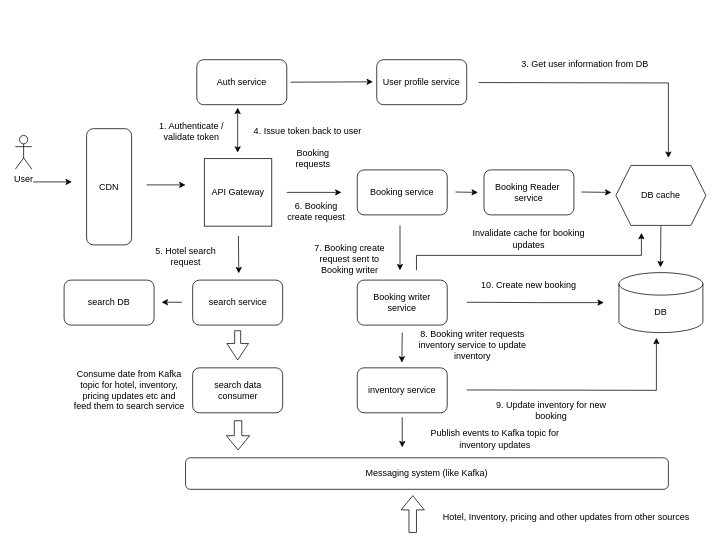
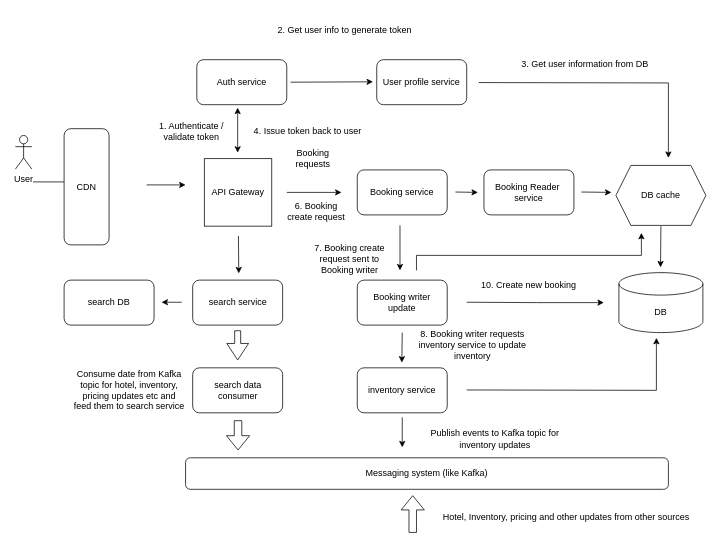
+ <mxCell id="37" value="2. Get user info to generate token" style="text;html=1;align=center;verticalAlign=middle;whiteSpace=wrap;rounded=0;" vertex="1" parent="1"><mxGeometry x="350" y="20" width="218.5" height="40" as="geometry" /></mxCell>
- <mxCell id="51" value="CDN" style="rounded=1;whiteSpace=wrap;html=1;" vertex="1" parent="1"><mxGeometry x="115" y="171" width="60" height="155" as="geometry" /></mxCell>
+ <mxCell id="51" value="CDN" style="rounded=1;whiteSpace=wrap;html=1;" vertex="1" parent="1"><mxGeometry x="85" y="171" width="60" height="155" as="geometry" /></mxCell>
- <mxCell id="45" value="Invalidate cache for booking updates" style="text;html=1;align=center;verticalAlign=middle;whiteSpace=wrap;rounded=0;" vertex="1" parent="1"><mxGeometry x="615" y="301" width="180" height="33" as="geometry" /></mxCell>
- <mxCell id="17" value="5. Hotel search request" style="text;html=1;align=center;verticalAlign=middle;whiteSpace=wrap;rounded=0;" vertex="1" parent="1"><mxGeometry x="190" y="322" width="115" height="38" as="geometry" /></mxCell>
- <mxCell id="25" value="Booking writer&lt;div&gt;&lt;span style=&quot;background-color: initial;&quot;&gt;service&lt;/span&gt;&lt;/div&gt;" style="rounded=1;whiteSpace=wrap;html=1;" vertex="1" parent="1"><mxGeometry x="476" y="373" width="120" height="60" as="geometry" /></mxCell>
+ <mxCell id="25" value="Booking writer&lt;div&gt;&lt;span style=&quot;background-color: initial;&quot;&gt;update&lt;/span&gt;&lt;/div&gt;" style="rounded=1;whiteSpace=wrap;html=1;" vertex="1" parent="1"><mxGeometry x="476" y="373" width="120" height="60" as="geometry" /></mxCell>
- <mxCell id="43" value="9. Update inventory for new booking" style="text;html=1;align=center;verticalAlign=middle;whiteSpace=wrap;rounded=0;" vertex="1" parent="1"><mxGeometry x="645" y="530" width="180" height="33" as="geometry" /></mxCell>
